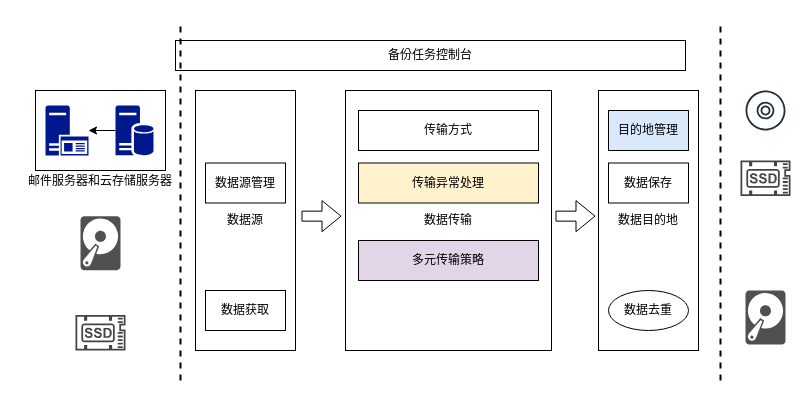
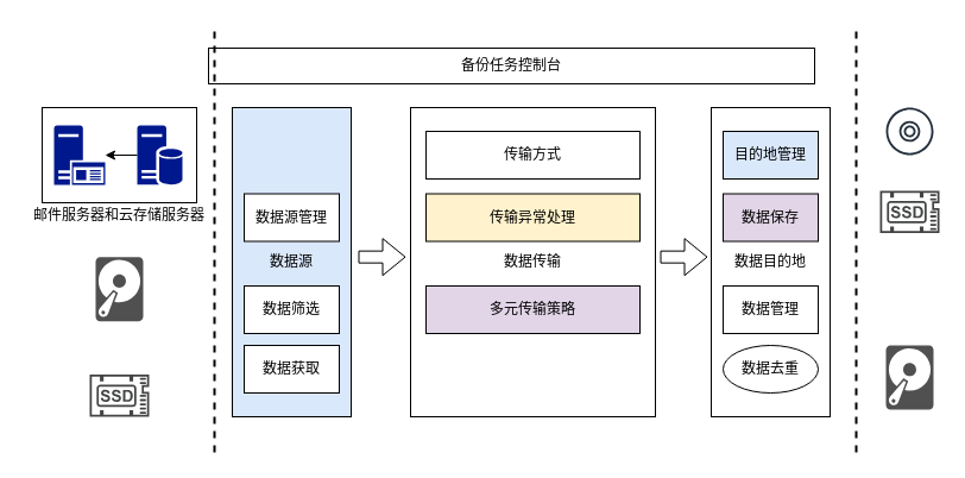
- <mxCell id="26" value="数据保存" style="rounded=0;whiteSpace=wrap;html=1;" vertex="1" parent="23"><mxGeometry x="10" y="72.5" width="80" height="40" as="geometry" /></mxCell>
+ <mxCell id="26" value="数据保存" style="rounded=0;whiteSpace=wrap;html=1;fillColor=#e1d5e7;" vertex="1" parent="23"><mxGeometry x="10" y="72.5" width="80" height="40" as="geometry" /></mxCell>
- <mxCell id="30" value="数据源" style="rounded=0;whiteSpace=wrap;html=1;" vertex="1" parent="29"><mxGeometry width="100" height="260" as="geometry" /></mxCell>
+ <mxCell id="30" value="数据源" style="rounded=0;whiteSpace=wrap;html=1;fillColor=#dae8fc;" vertex="1" parent="29"><mxGeometry width="100" height="260" as="geometry" /></mxCell>
+ <mxCell id="32" value="数据筛选" style="rounded=0;whiteSpace=wrap;html=1;" vertex="1" parent="29"><mxGeometry x="10" y="150" width="80" height="40" as="geometry" /></mxCell>
+ <mxCell id="27" value="数据管理" style="rounded=0;whiteSpace=wrap;html=1;" vertex="1" parent="23"><mxGeometry x="10" y="150" width="80" height="40" as="geometry" /></mxCell>
